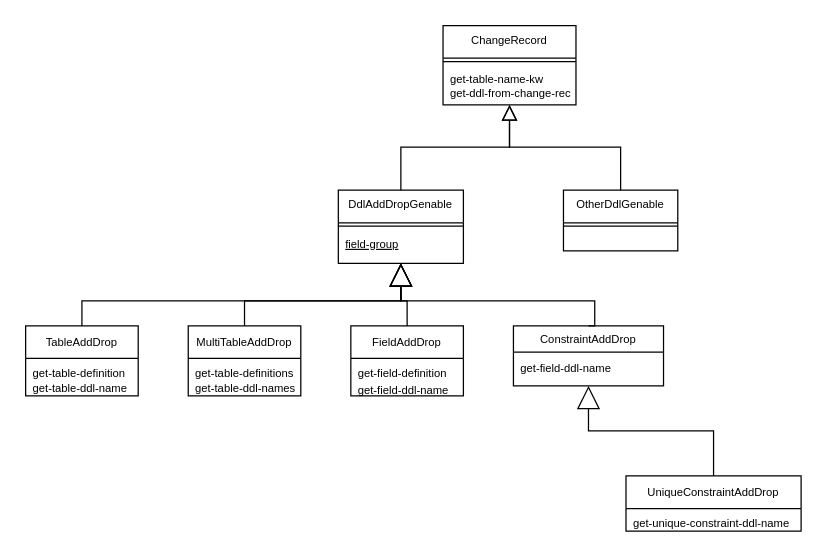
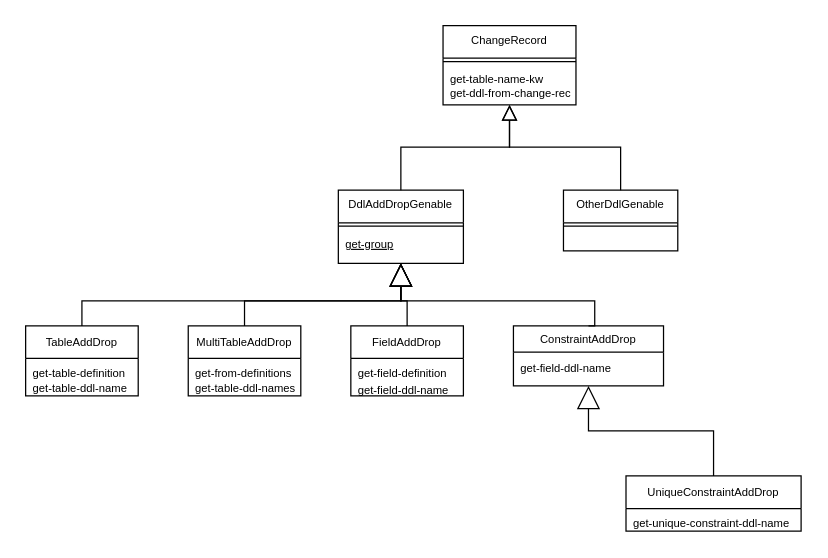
- <mxCell id="7" value="field-group" style="text;align=left;verticalAlign=top;spacingLeft=4;spacingRight=4;overflow=hidden;rotatable=0;points=[[0,0.5],[1,0.5]];portConstraint=eastwest;fontStyle=4;fontSize=9;" parent="5" vertex="1"><mxGeometry y="31.538" width="100" height="18.46" as="geometry" /></mxCell>
+ <mxCell id="7" value="get-group" style="text;align=left;verticalAlign=top;spacingLeft=4;spacingRight=4;overflow=hidden;rotatable=0;points=[[0,0.5],[1,0.5]];portConstraint=eastwest;fontStyle=4;fontSize=9;" parent="5" vertex="1"><mxGeometry y="31.538" width="100" height="18.46" as="geometry" /></mxCell>
- <mxCell id="19" value="get-table-definitions" style="text;strokeColor=none;fillColor=none;align=left;verticalAlign=top;spacingLeft=4;spacingRight=4;overflow=hidden;rotatable=0;points=[[0,0.5],[1,0.5]];portConstraint=eastwest;fontSize=9;" vertex="1" parent="18"><mxGeometry y="26" width="90" height="12" as="geometry" /></mxCell>
+ <mxCell id="19" value="get-from-definitions" style="text;strokeColor=none;fillColor=none;align=left;verticalAlign=top;spacingLeft=4;spacingRight=4;overflow=hidden;rotatable=0;points=[[0,0.5],[1,0.5]];portConstraint=eastwest;fontSize=9;" vertex="1" parent="18"><mxGeometry y="26" width="90" height="12" as="geometry" /></mxCell>
